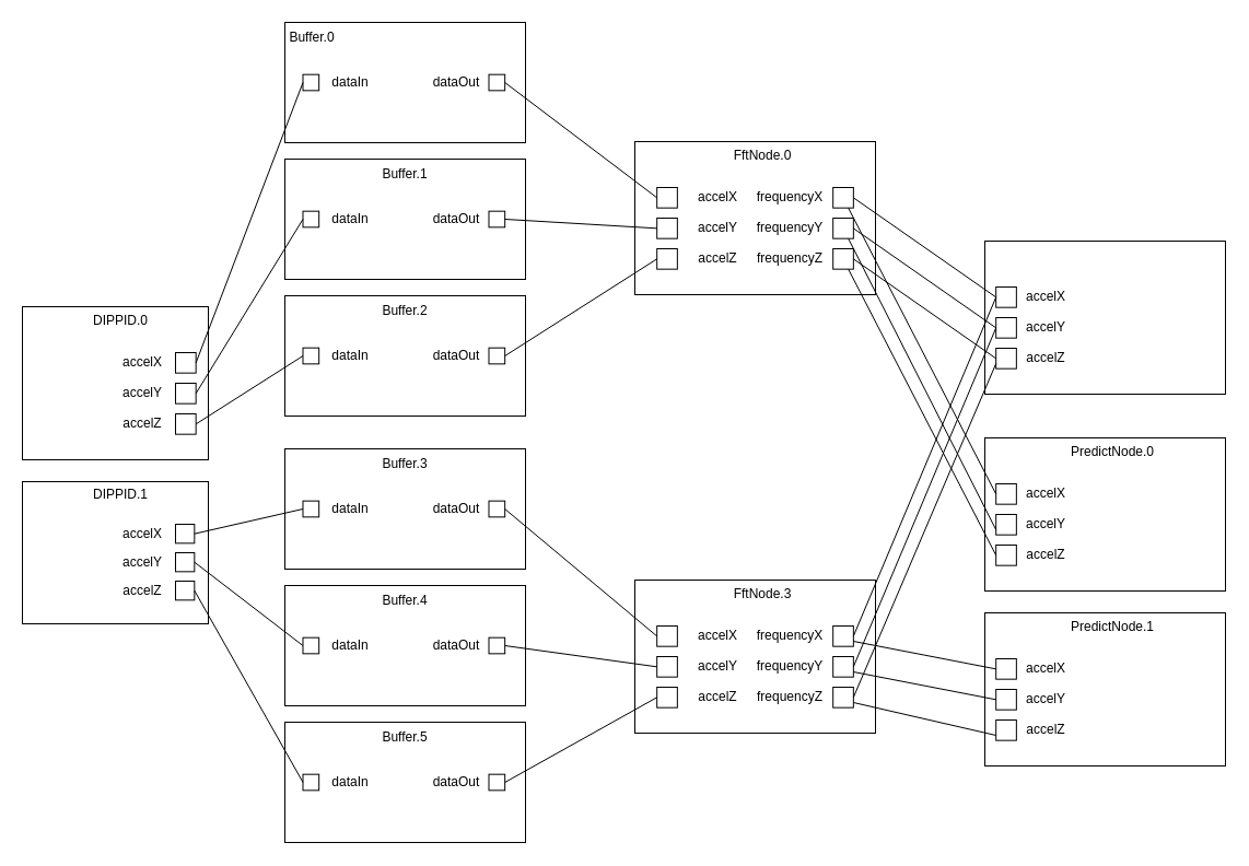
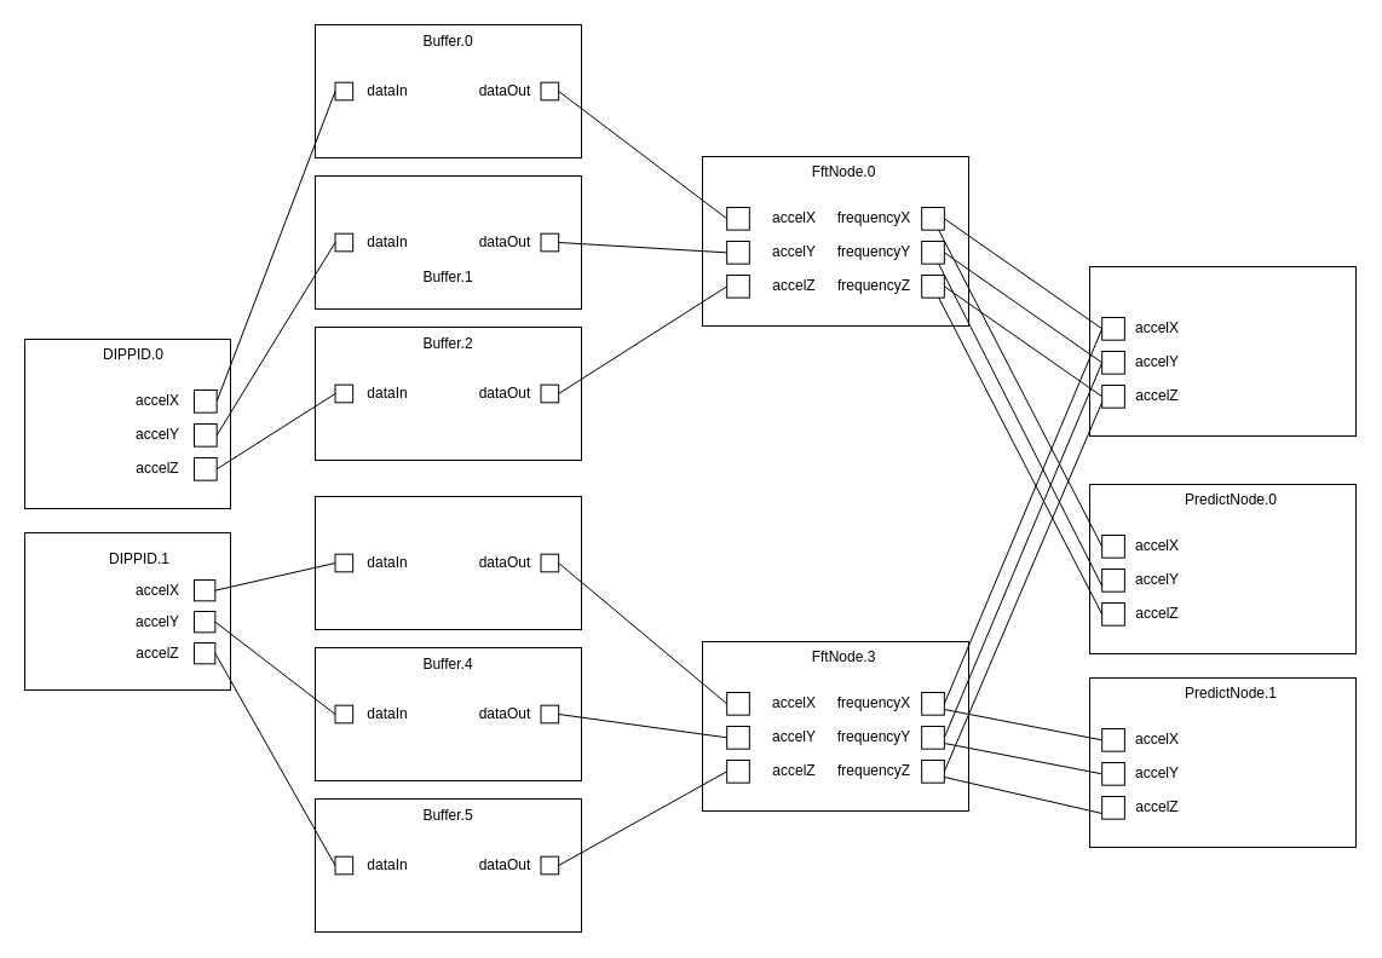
- <mxCell id="23" value="Buffer.0" style="text;html=1;strokeColor=none;fillColor=none;align=center;verticalAlign=middle;whiteSpace=wrap;rounded=0;" vertex="1" parent="21"><mxGeometry x="5" y="6.967" width="40" height="14.667" as="geometry" /></mxCell>
+ <mxCell id="23" value="Buffer.0" style="text;html=1;strokeColor=none;fillColor=none;align=center;verticalAlign=middle;whiteSpace=wrap;rounded=0;" vertex="1" parent="21"><mxGeometry x="90" y="6.967" width="40" height="14.667" as="geometry" /></mxCell>
- <mxCell id="31" value="Buffer.1" style="text;html=1;strokeColor=none;fillColor=none;align=center;verticalAlign=middle;whiteSpace=wrap;rounded=0;" vertex="1" parent="29"><mxGeometry x="90" y="6.967" width="40" height="14.667" as="geometry" /></mxCell>
+ <mxCell id="31" value="Buffer.1" style="text;html=1;strokeColor=none;fillColor=none;align=center;verticalAlign=middle;whiteSpace=wrap;rounded=0;" vertex="1" parent="29"><mxGeometry x="90" y="76.967" width="40" height="14.667" as="geometry" /></mxCell>
- <mxCell id="47" value="Buffer.3" style="text;html=1;strokeColor=none;fillColor=none;align=center;verticalAlign=middle;whiteSpace=wrap;rounded=0;" vertex="1" parent="45"><mxGeometry x="90" y="6.967" width="40" height="14.667" as="geometry" /></mxCell>
- <mxCell id="13" value="DIPPID.1" style="text;html=1;strokeColor=none;fillColor=none;align=center;verticalAlign=middle;whiteSpace=wrap;rounded=0;" vertex="1" parent="11"><mxGeometry x="70" y="3.467" width="40" height="17.333" as="geometry" /></mxCell>
+ <mxCell id="13" value="DIPPID.1" style="text;html=1;strokeColor=none;fillColor=none;align=center;verticalAlign=middle;whiteSpace=wrap;rounded=0;" vertex="1" parent="11"><mxGeometry x="75" y="13.467" width="40" height="17.333" as="geometry" /></mxCell>
